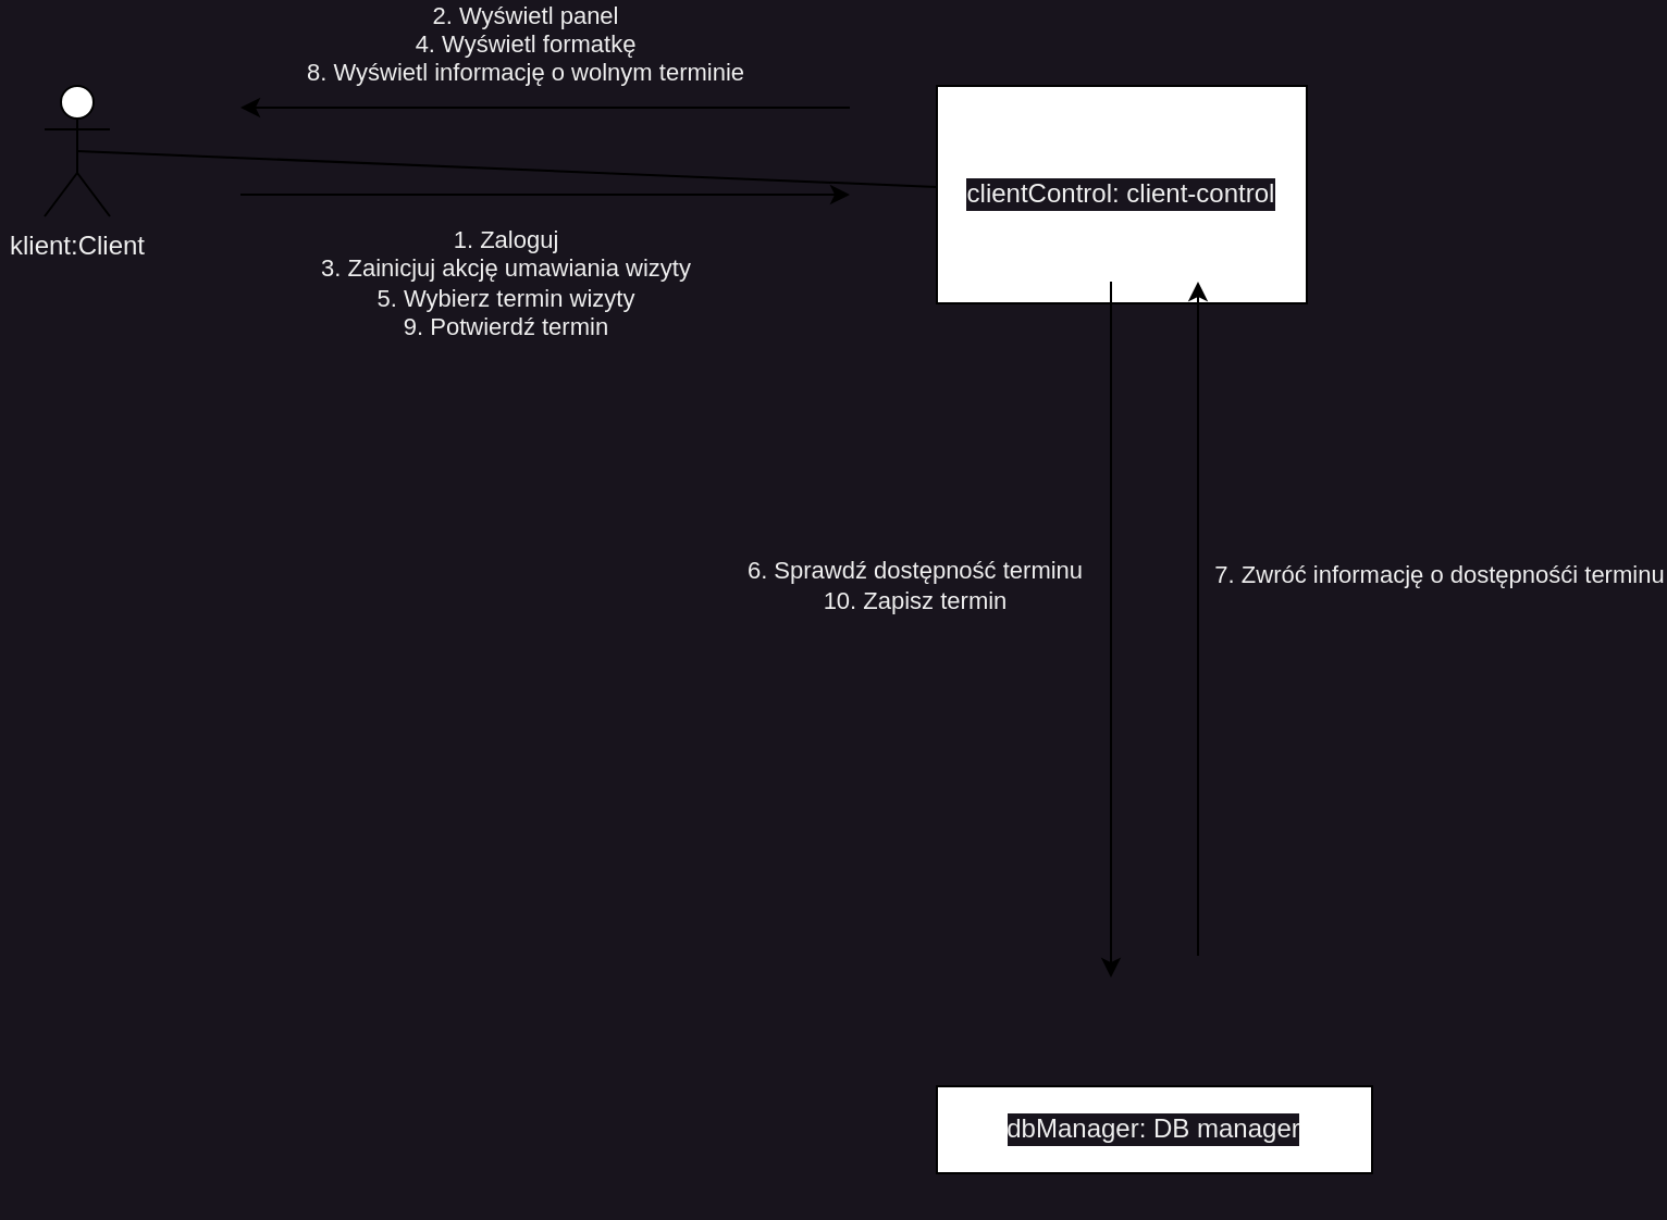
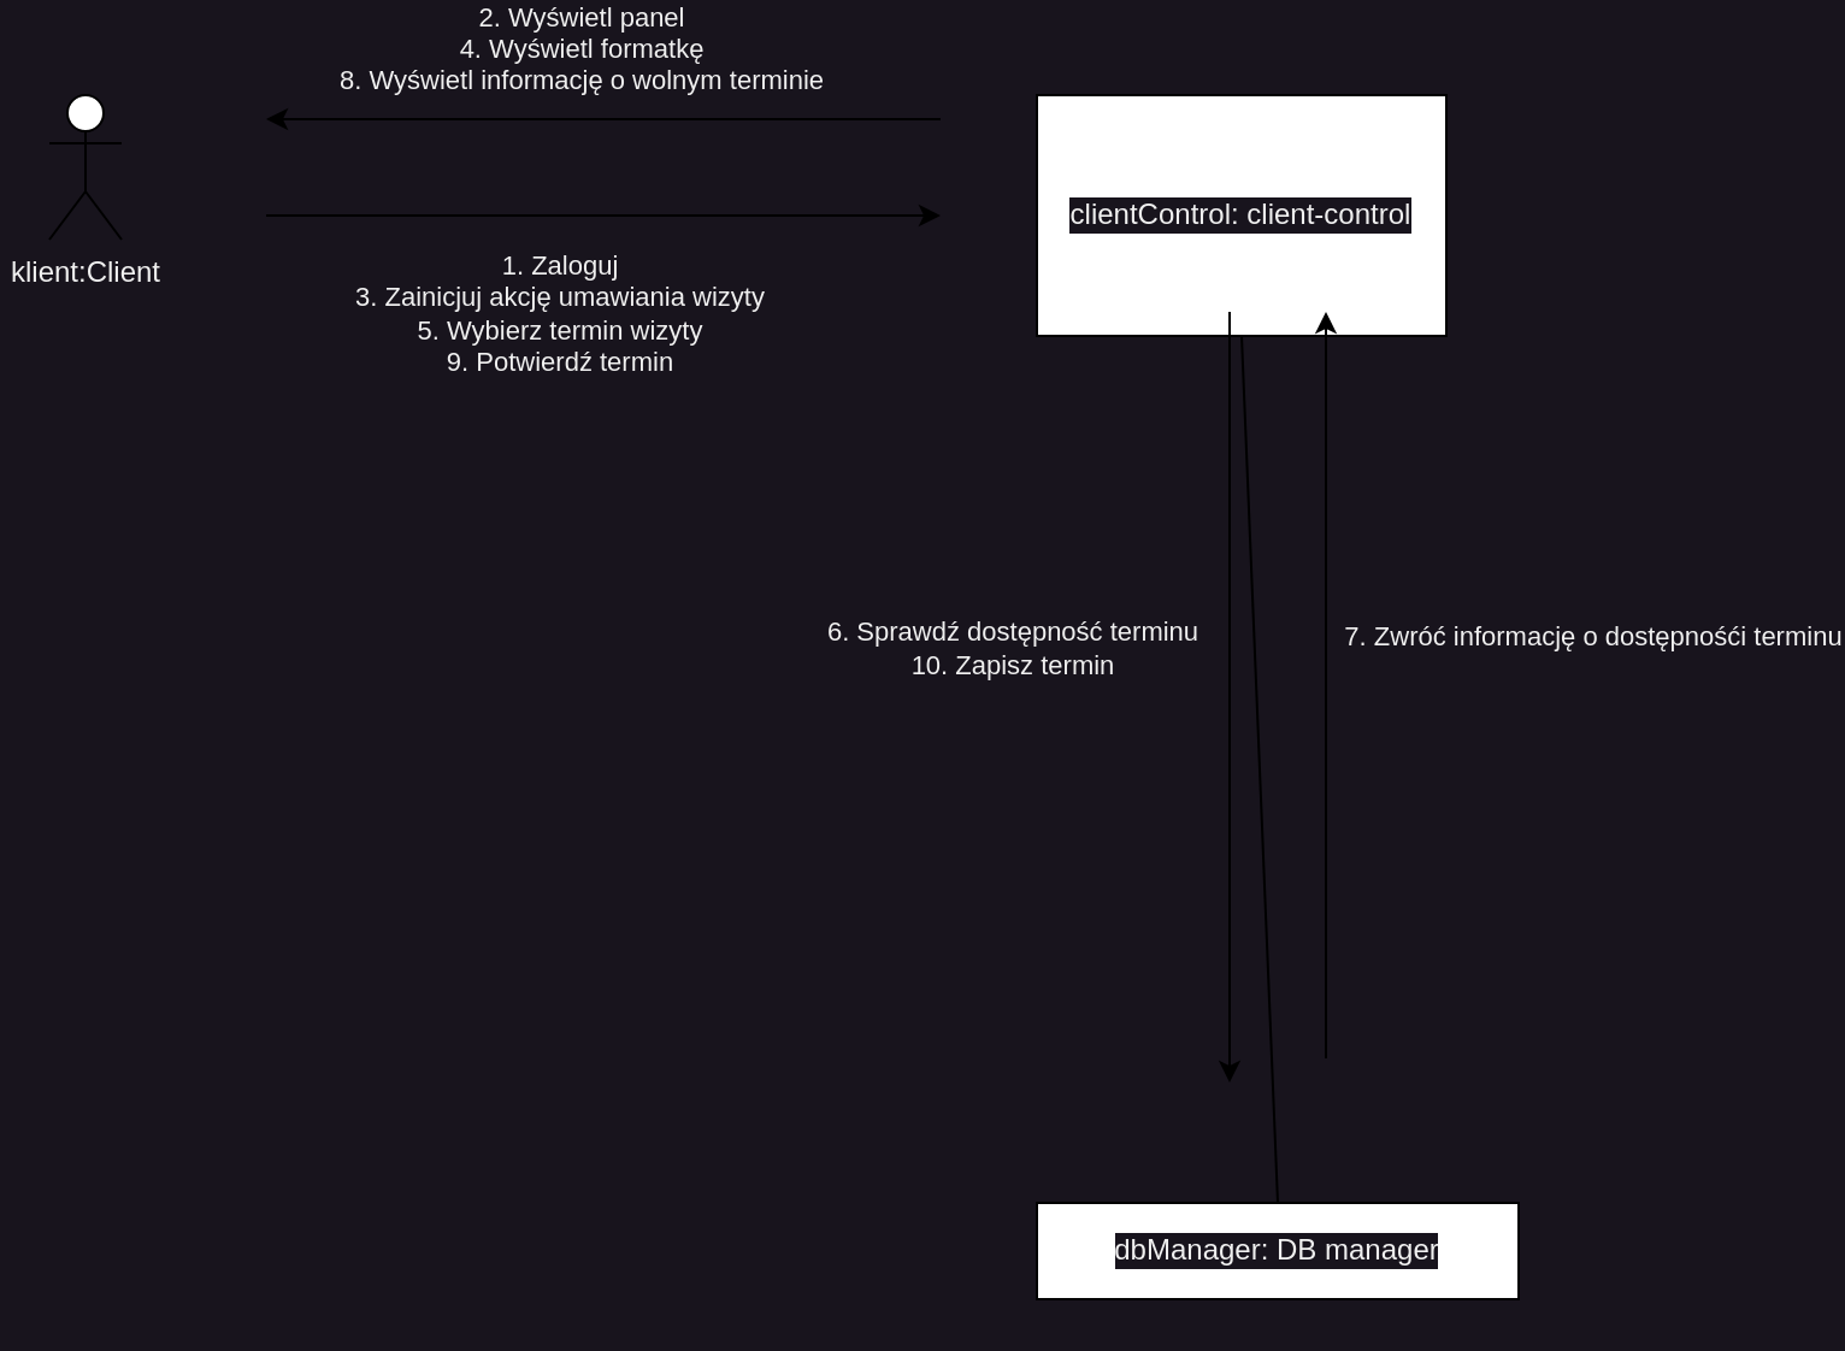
- <mxCell id="4" style="edgeStyle=none;html=1;entryX=0.5;entryY=0.5;entryDx=0;entryDy=0;entryPerimeter=0;endArrow=none;endFill=0;labelBackgroundColor=#18141D;fontColor=#F0F0F0;" parent="1" source="5" target="2" edge="1"><mxGeometry relative="1" as="geometry" /></mxCell>
+ <mxCell id="3" style="edgeStyle=none;html=1;exitX=0.5;exitY=1;exitDx=0;exitDy=0;entryX=0.5;entryY=0;entryDx=0;entryDy=0;endArrow=none;endFill=0;labelBackgroundColor=#18141D;fontColor=#F0F0F0;" parent="1" source="5" target="6" edge="1"><mxGeometry relative="1" as="geometry" /></mxCell>
